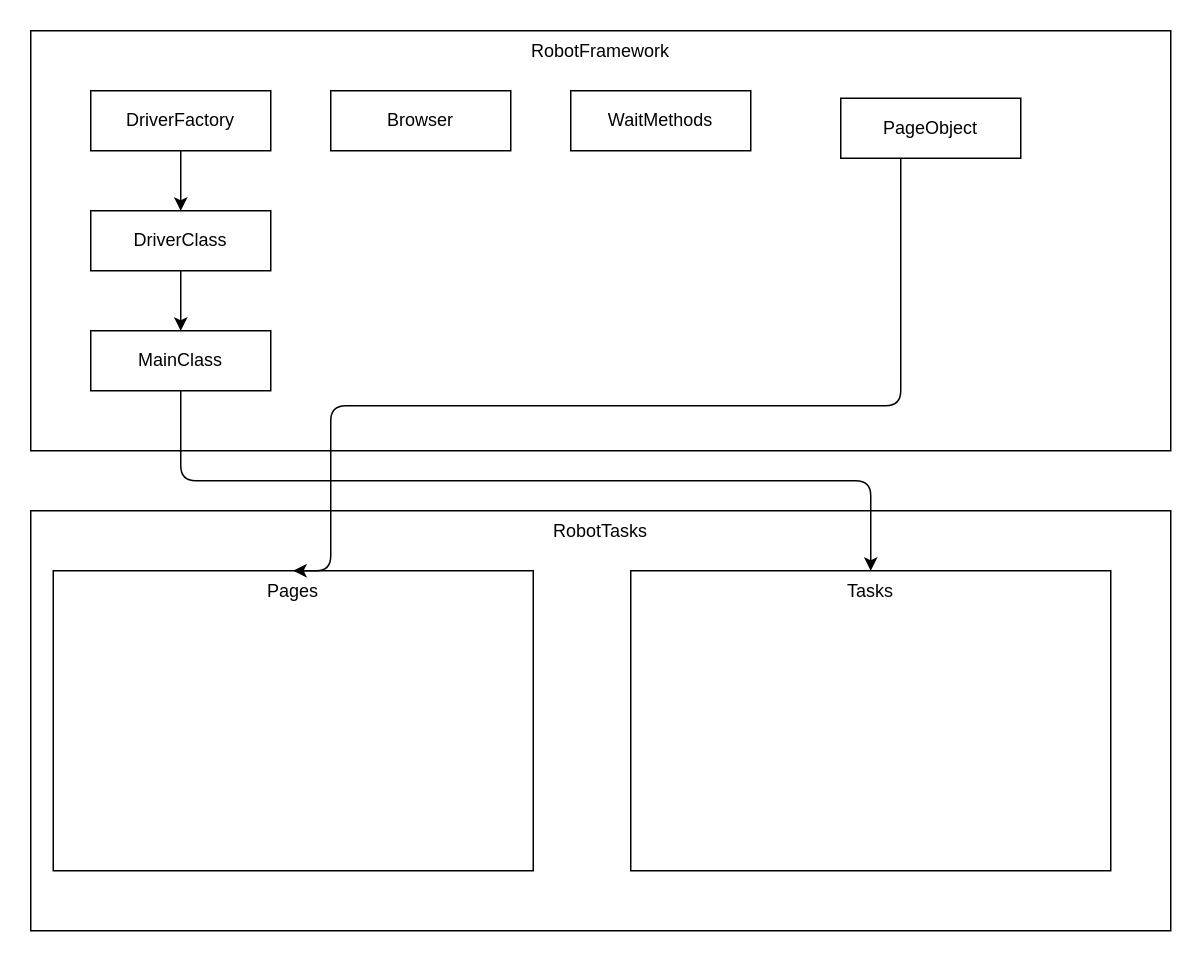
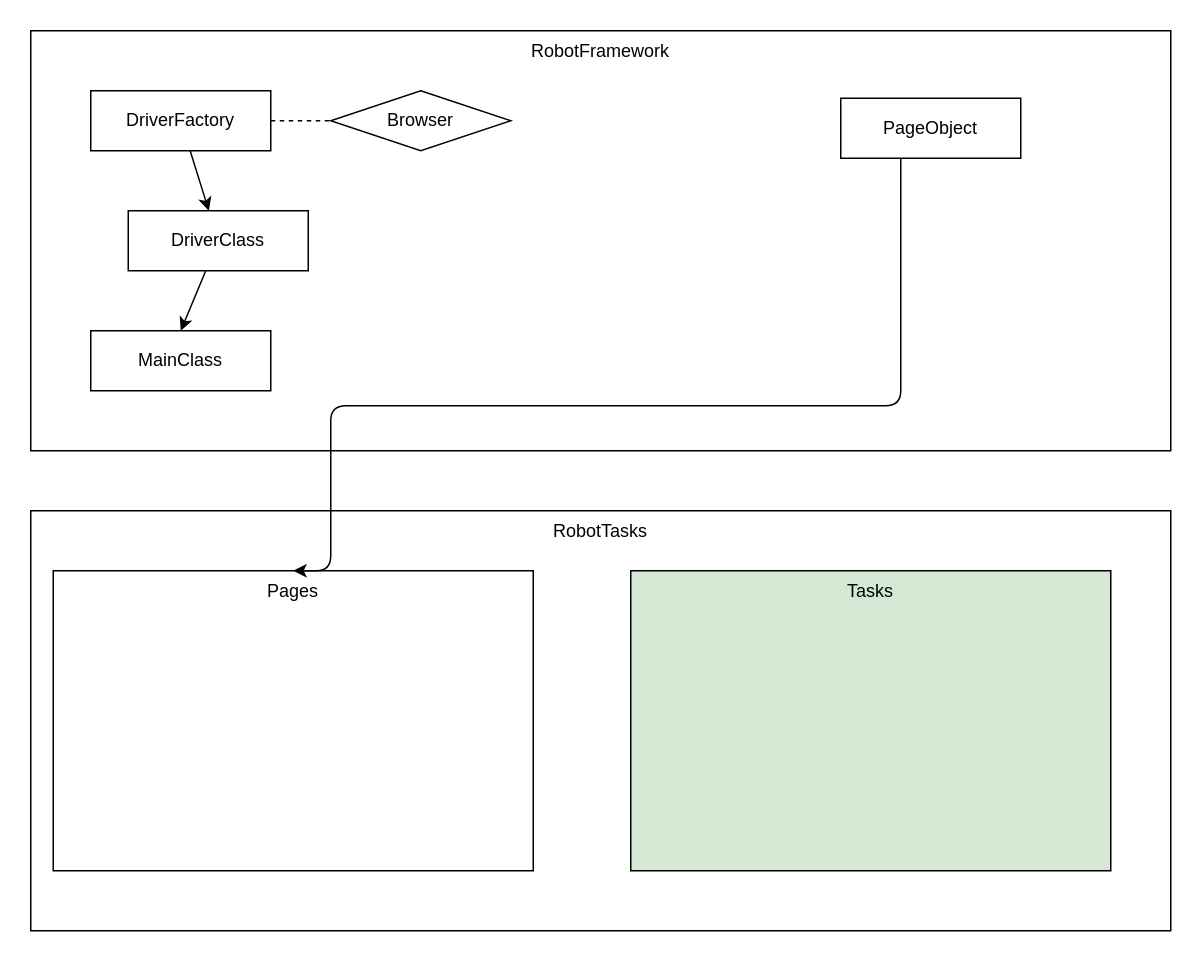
+ <mxCell id="14" value="" style="endArrow=none;dashed=1;html=1;" parent="1" source="3" target="8" edge="1"><mxGeometry width="50" height="50" relative="1" as="geometry"><mxPoint x="420" y="330" as="sourcePoint" /><mxPoint x="470" y="280" as="targetPoint" /></mxGeometry></mxCell>
- <mxCell id="8" value="Browser" style="rounded=0;whiteSpace=wrap;html=1;" parent="1" vertex="1"><mxGeometry x="220" y="60" width="120" height="40" as="geometry" /></mxCell>
+ <mxCell id="8" value="Browser" style="rhombus;whiteSpace=wrap;html=1;" parent="1" vertex="1"><mxGeometry x="220" y="60" width="120" height="40" as="geometry" /></mxCell>
- <mxCell id="9" value="WaitMethods" style="rounded=0;whiteSpace=wrap;html=1;" parent="1" vertex="1"><mxGeometry x="380" y="60" width="120" height="40" as="geometry" /></mxCell>
- <mxCell id="4" value="DriverClass" style="rounded=0;whiteSpace=wrap;html=1;" parent="1" vertex="1"><mxGeometry x="60" y="140" width="120" height="40" as="geometry" /></mxCell>
+ <mxCell id="4" value="DriverClass" style="rounded=0;whiteSpace=wrap;html=1;" parent="1" vertex="1"><mxGeometry x="85" y="140" width="120" height="40" as="geometry" /></mxCell>
- <mxCell id="16" value="" style="endArrow=classic;html=1;exitX=0.5;exitY=1;exitDx=0;exitDy=0;entryX=0.5;entryY=0;entryDx=0;entryDy=0;edgeStyle=orthogonalEdgeStyle;" parent="1" source="5" target="13" edge="1"><mxGeometry width="50" height="50" relative="1" as="geometry"><mxPoint x="420" y="330" as="sourcePoint" /><mxPoint x="470" y="280" as="targetPoint" /></mxGeometry></mxCell>
- <mxCell id="13" value="Tasks" style="rounded=0;whiteSpace=wrap;html=1;verticalAlign=top;" parent="1" vertex="1"><mxGeometry x="420" y="380" width="320" height="200" as="geometry" /></mxCell>
+ <mxCell id="13" value="Tasks" style="rounded=0;whiteSpace=wrap;html=1;verticalAlign=top;fillColor=#d5e8d4;" parent="1" vertex="1"><mxGeometry x="420" y="380" width="320" height="200" as="geometry" /></mxCell>
